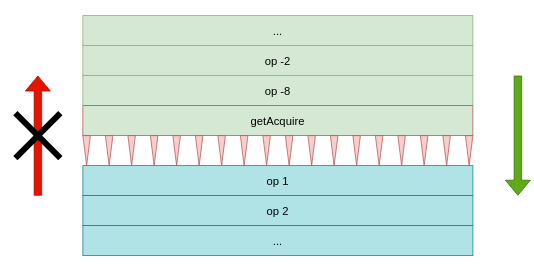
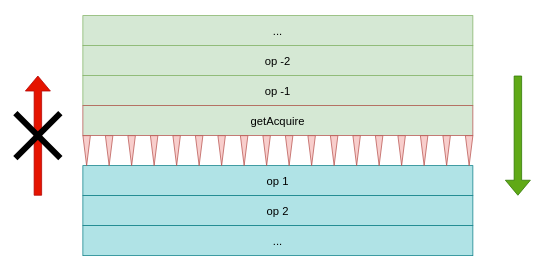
- <mxCell id="2" value="op -8" style="rounded=0;whiteSpace=wrap;html=1;fillColor=#d5e8d4;strokeColor=#82b366;fontSize=15;" parent="1" vertex="1"><mxGeometry x="110" y="100" width="520" height="40" as="geometry" /></mxCell>
+ <mxCell id="2" value="op -1" style="rounded=0;whiteSpace=wrap;html=1;fillColor=#d5e8d4;strokeColor=#82b366;fontSize=15;" parent="1" vertex="1"><mxGeometry x="110" y="100" width="520" height="40" as="geometry" /></mxCell>
